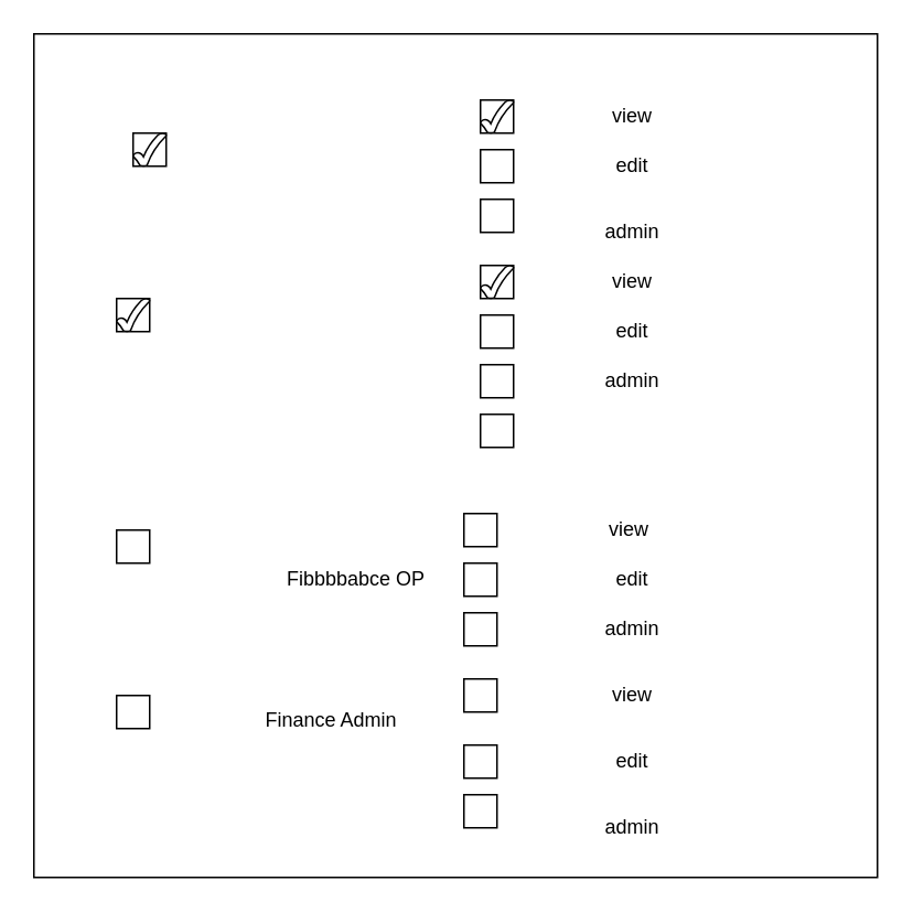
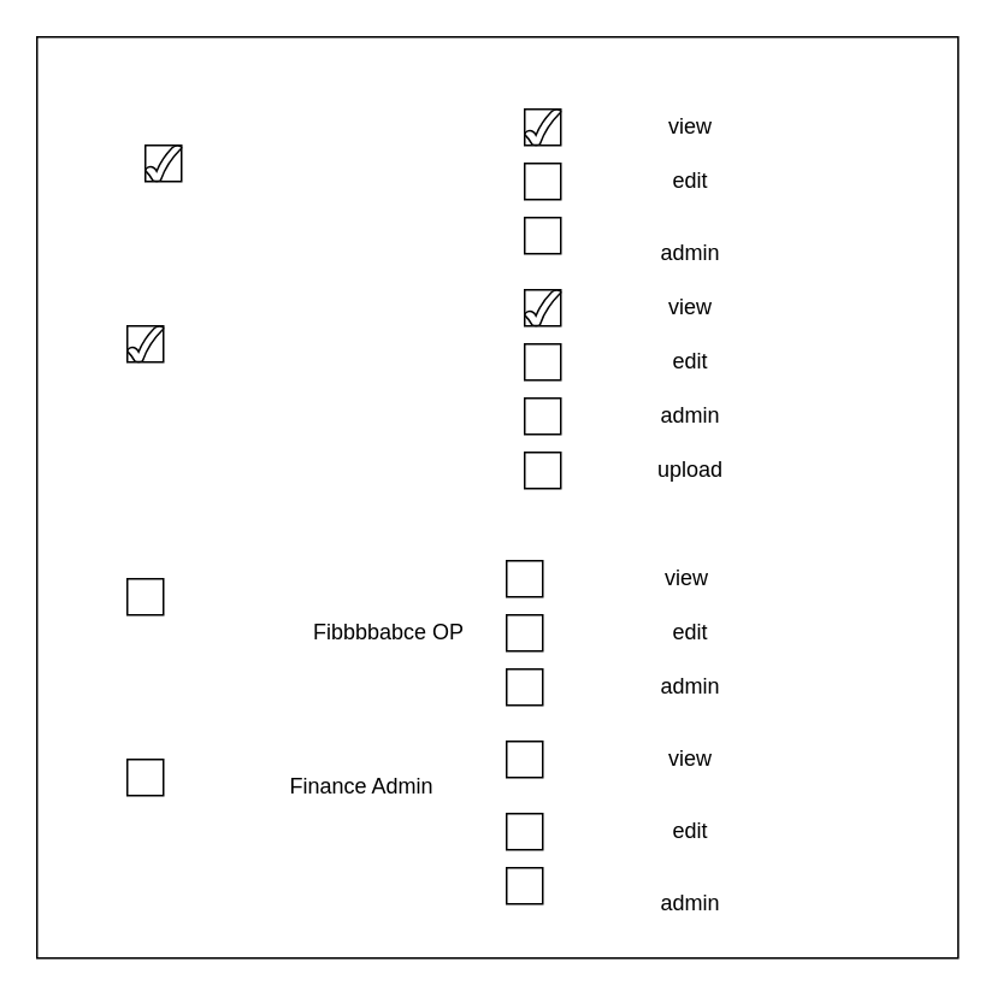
+ <mxCell id="32" value="upload" style="text;html=1;strokeColor=none;fillColor=none;align=center;verticalAlign=middle;whiteSpace=wrap;rounded=0;" vertex="1" parent="1"><mxGeometry x="362" y="250" width="40" height="20" as="geometry" /></mxCell>
